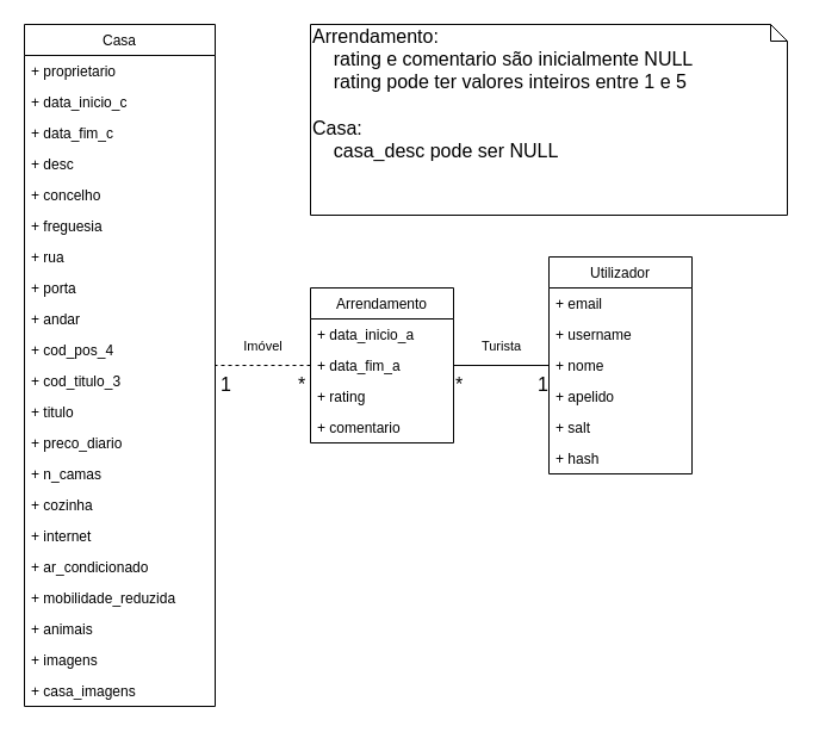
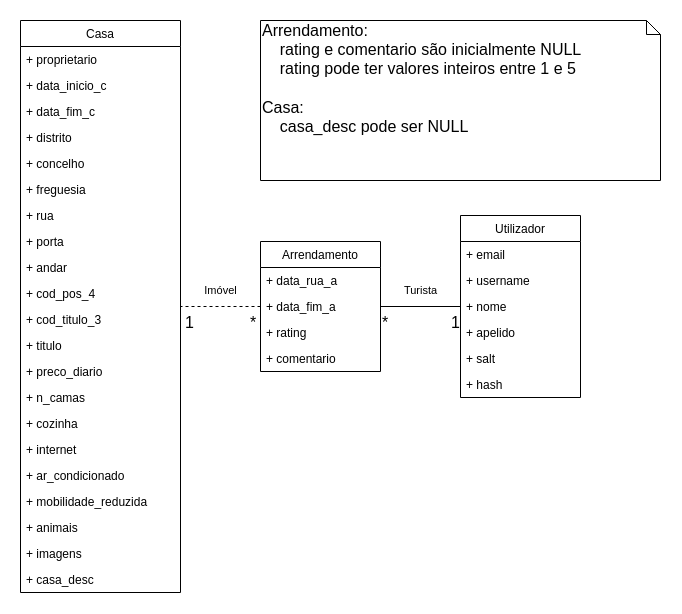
- <mxCell id="6" value="+ desc" style="text;strokeColor=none;fillColor=none;align=left;verticalAlign=top;spacingLeft=4;spacingRight=4;overflow=hidden;rotatable=0;points=[[0,0.5],[1,0.5]];portConstraint=eastwest;" vertex="1" parent="2"><mxGeometry y="104" width="160" height="26" as="geometry" /></mxCell>
+ <mxCell id="6" value="+ distrito" style="text;strokeColor=none;fillColor=none;align=left;verticalAlign=top;spacingLeft=4;spacingRight=4;overflow=hidden;rotatable=0;points=[[0,0.5],[1,0.5]];portConstraint=eastwest;" vertex="1" parent="2"><mxGeometry y="104" width="160" height="26" as="geometry" /></mxCell>
- <mxCell id="32" value="+ data_inicio_a" style="text;strokeColor=none;fillColor=none;align=left;verticalAlign=top;spacingLeft=4;spacingRight=4;overflow=hidden;rotatable=0;points=[[0,0.5],[1,0.5]];portConstraint=eastwest;" vertex="1" parent="31"><mxGeometry y="26" width="120" height="26" as="geometry" /></mxCell>
+ <mxCell id="32" value="+ data_rua_a" style="text;strokeColor=none;fillColor=none;align=left;verticalAlign=top;spacingLeft=4;spacingRight=4;overflow=hidden;rotatable=0;points=[[0,0.5],[1,0.5]];portConstraint=eastwest;" vertex="1" parent="31"><mxGeometry y="26" width="120" height="26" as="geometry" /></mxCell>
- <mxCell id="23" value="+ casa_imagens" style="text;strokeColor=none;fillColor=none;align=left;verticalAlign=top;spacingLeft=4;spacingRight=4;overflow=hidden;rotatable=0;points=[[0,0.5],[1,0.5]];portConstraint=eastwest;" vertex="1" parent="2"><mxGeometry y="546" width="160" height="26" as="geometry" /></mxCell>
+ <mxCell id="23" value="+ casa_desc" style="text;strokeColor=none;fillColor=none;align=left;verticalAlign=top;spacingLeft=4;spacingRight=4;overflow=hidden;rotatable=0;points=[[0,0.5],[1,0.5]];portConstraint=eastwest;" vertex="1" parent="2"><mxGeometry y="546" width="160" height="26" as="geometry" /></mxCell>
